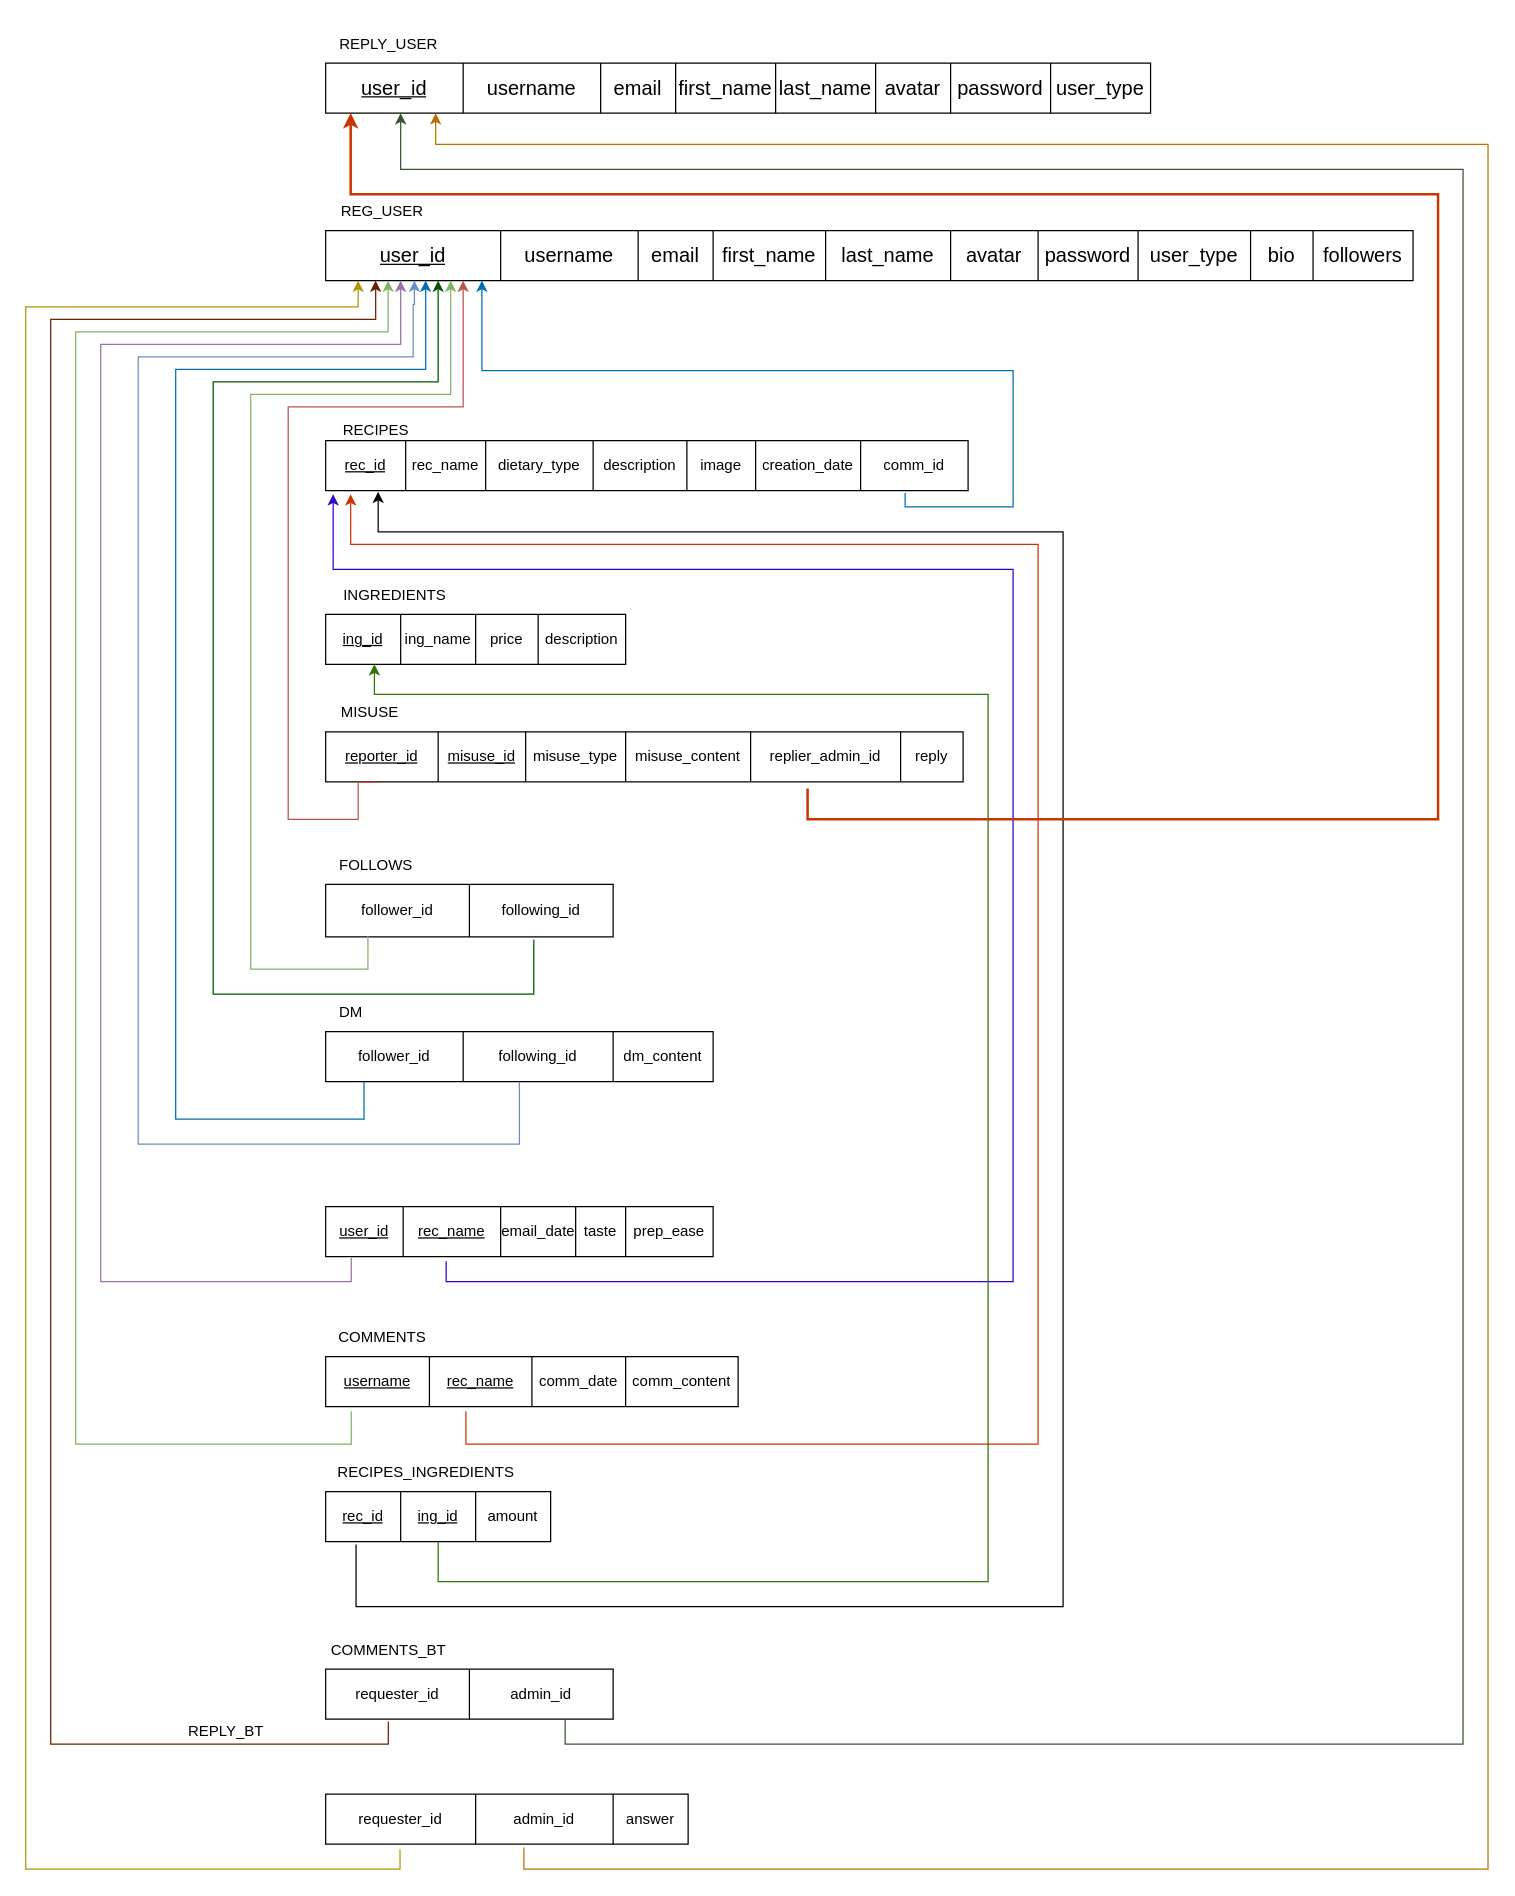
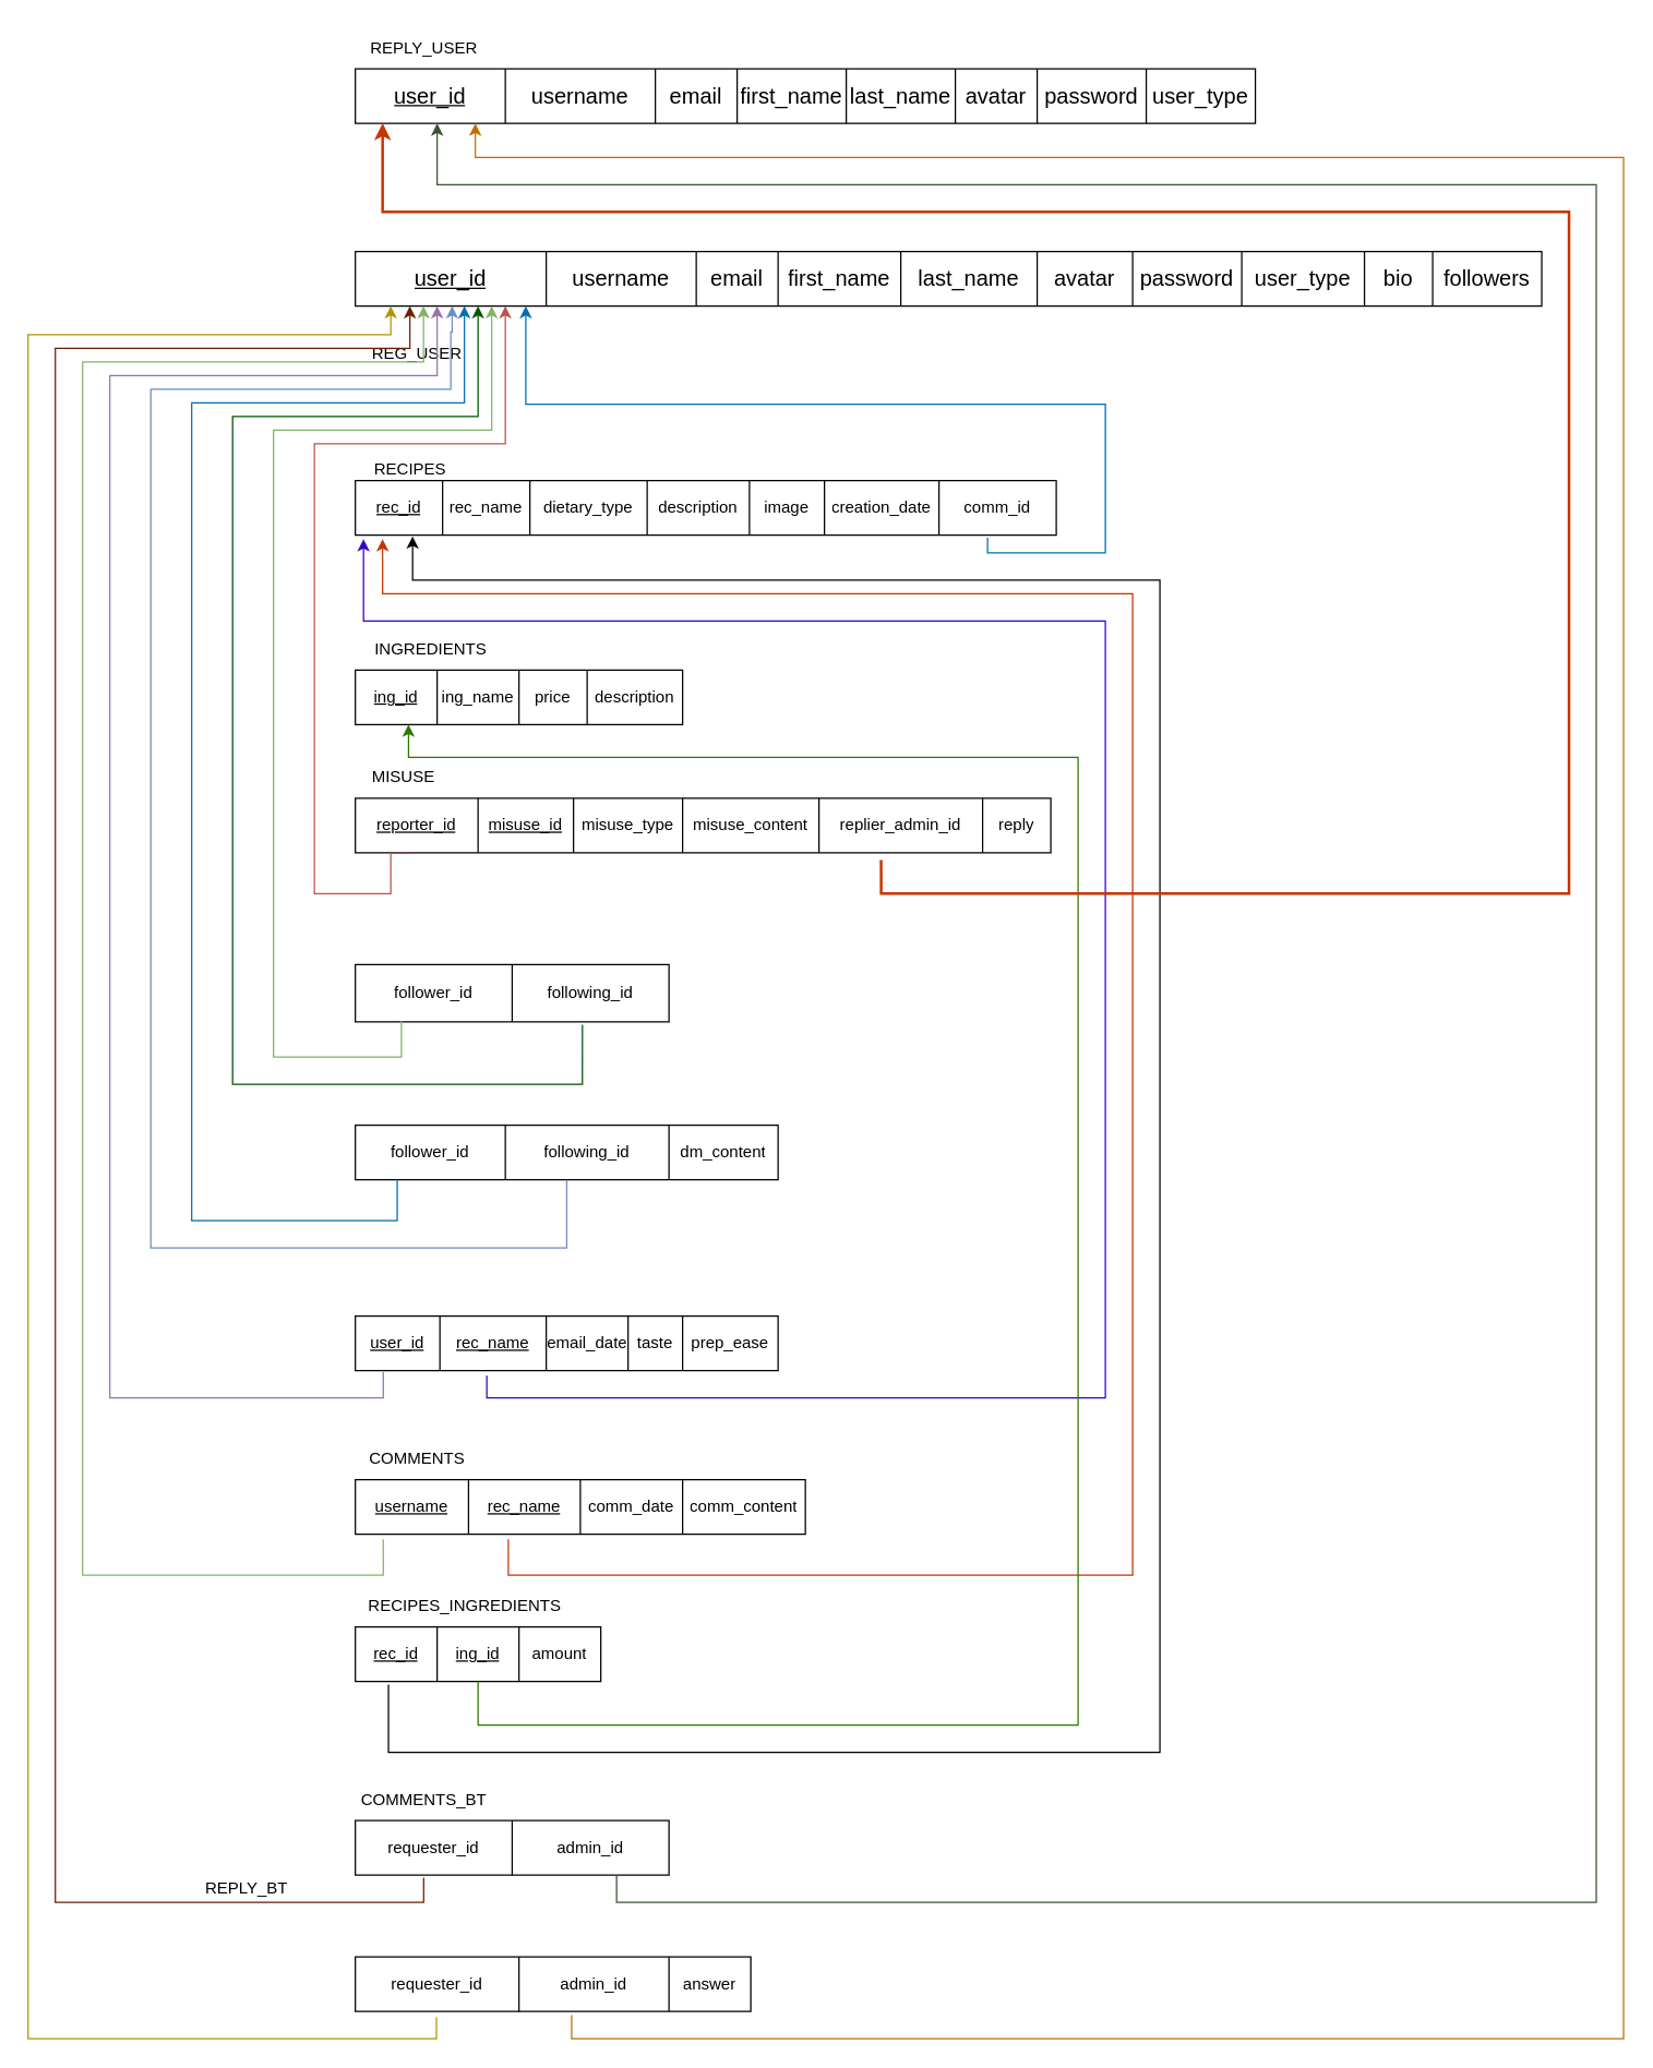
- <mxCell id="14" value="REG_USER" style="text;html=1;align=center;verticalAlign=middle;resizable=0;points=[];autosize=1;strokeColor=none;fillColor=none;" vertex="1" parent="1"><mxGeometry x="260" y="154" width="90" height="30" as="geometry" /></mxCell>
+ <mxCell id="14" value="REG_USER" style="text;html=1;align=center;verticalAlign=middle;resizable=0;points=[];autosize=1;strokeColor=none;fillColor=none;" vertex="1" parent="1"><mxGeometry x="260" y="244" width="90" height="30" as="geometry" /></mxCell>
- <mxCell id="42" value="FOLLOWS" style="text;html=1;align=center;verticalAlign=middle;resizable=0;points=[];autosize=1;strokeColor=none;fillColor=none;" vertex="1" parent="1"><mxGeometry x="260" y="677" width="80" height="30" as="geometry" /></mxCell>
- <mxCell id="47" value="DM" style="text;html=1;align=center;verticalAlign=middle;resizable=0;points=[];autosize=1;strokeColor=none;fillColor=none;" vertex="1" parent="1"><mxGeometry x="260" y="795" width="40" height="30" as="geometry" /></mxCell>
